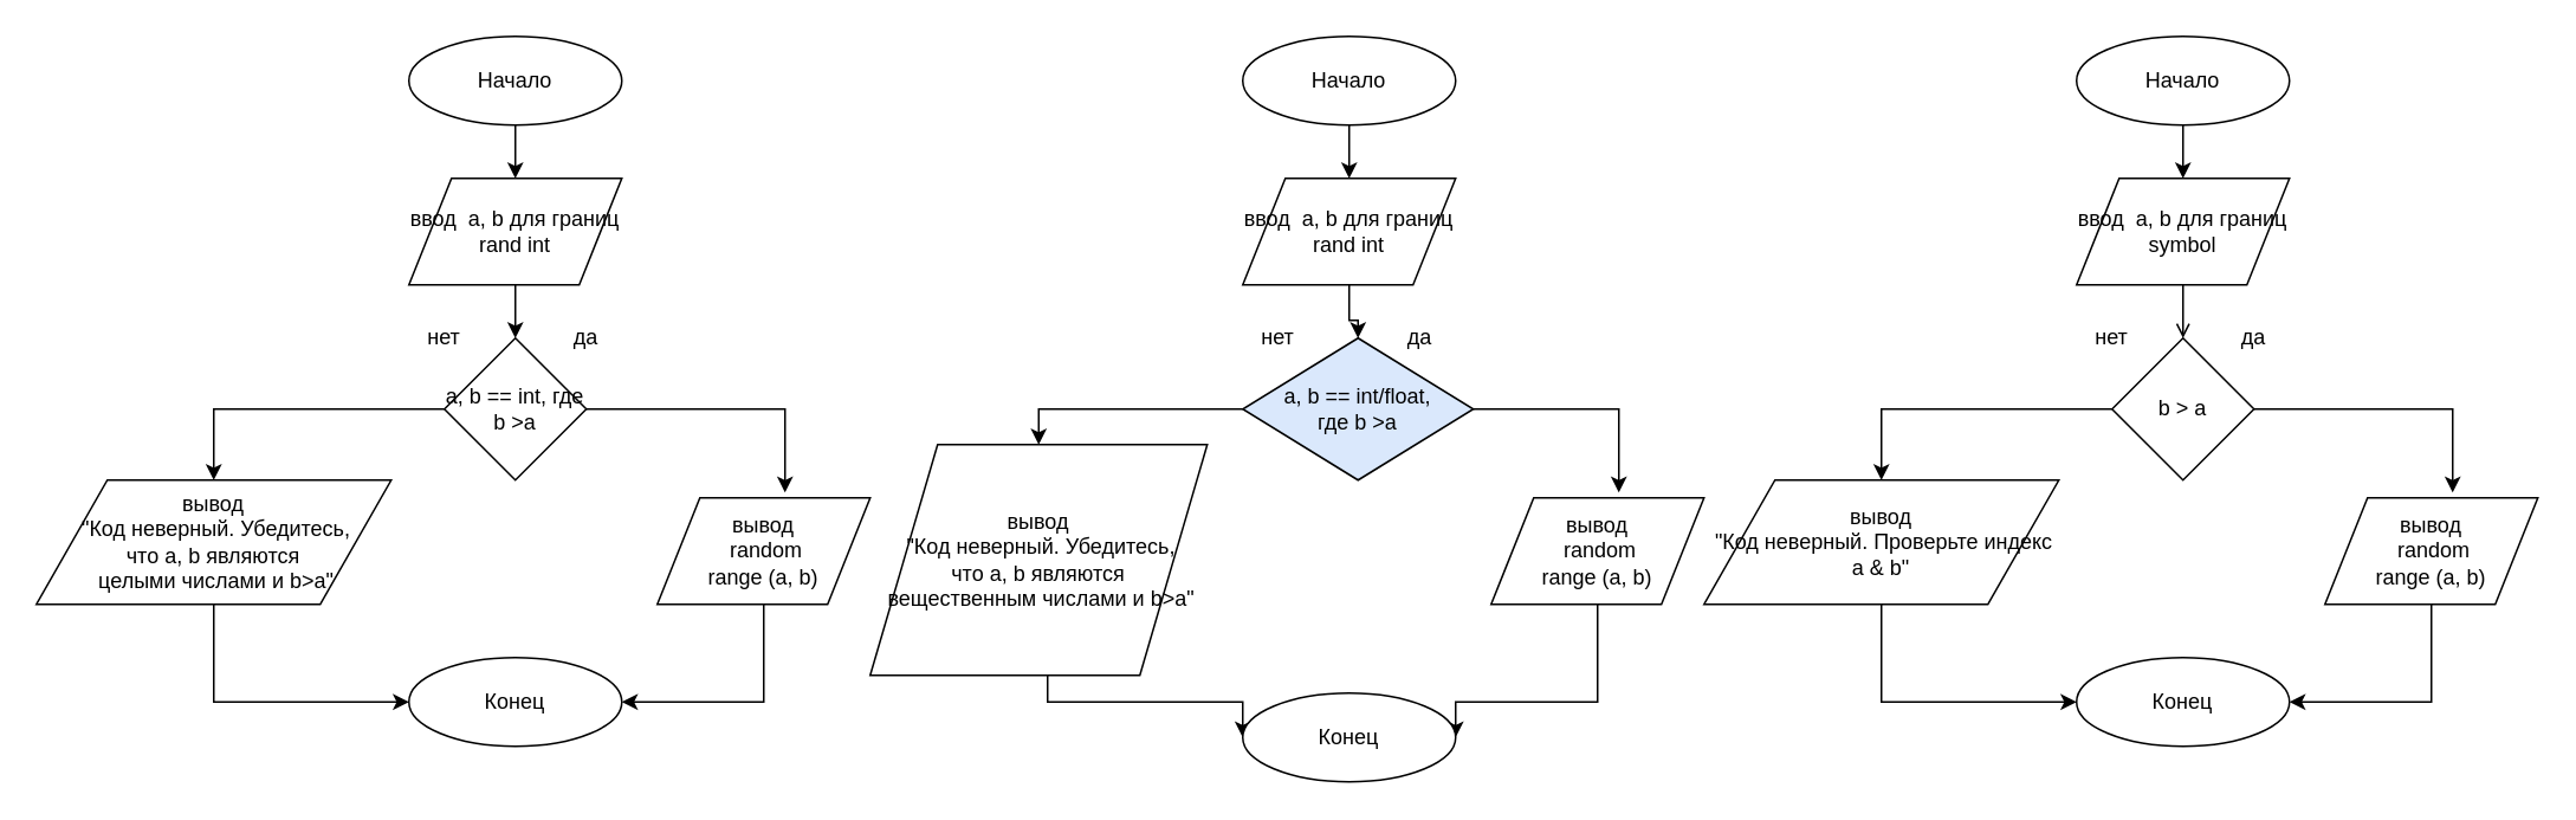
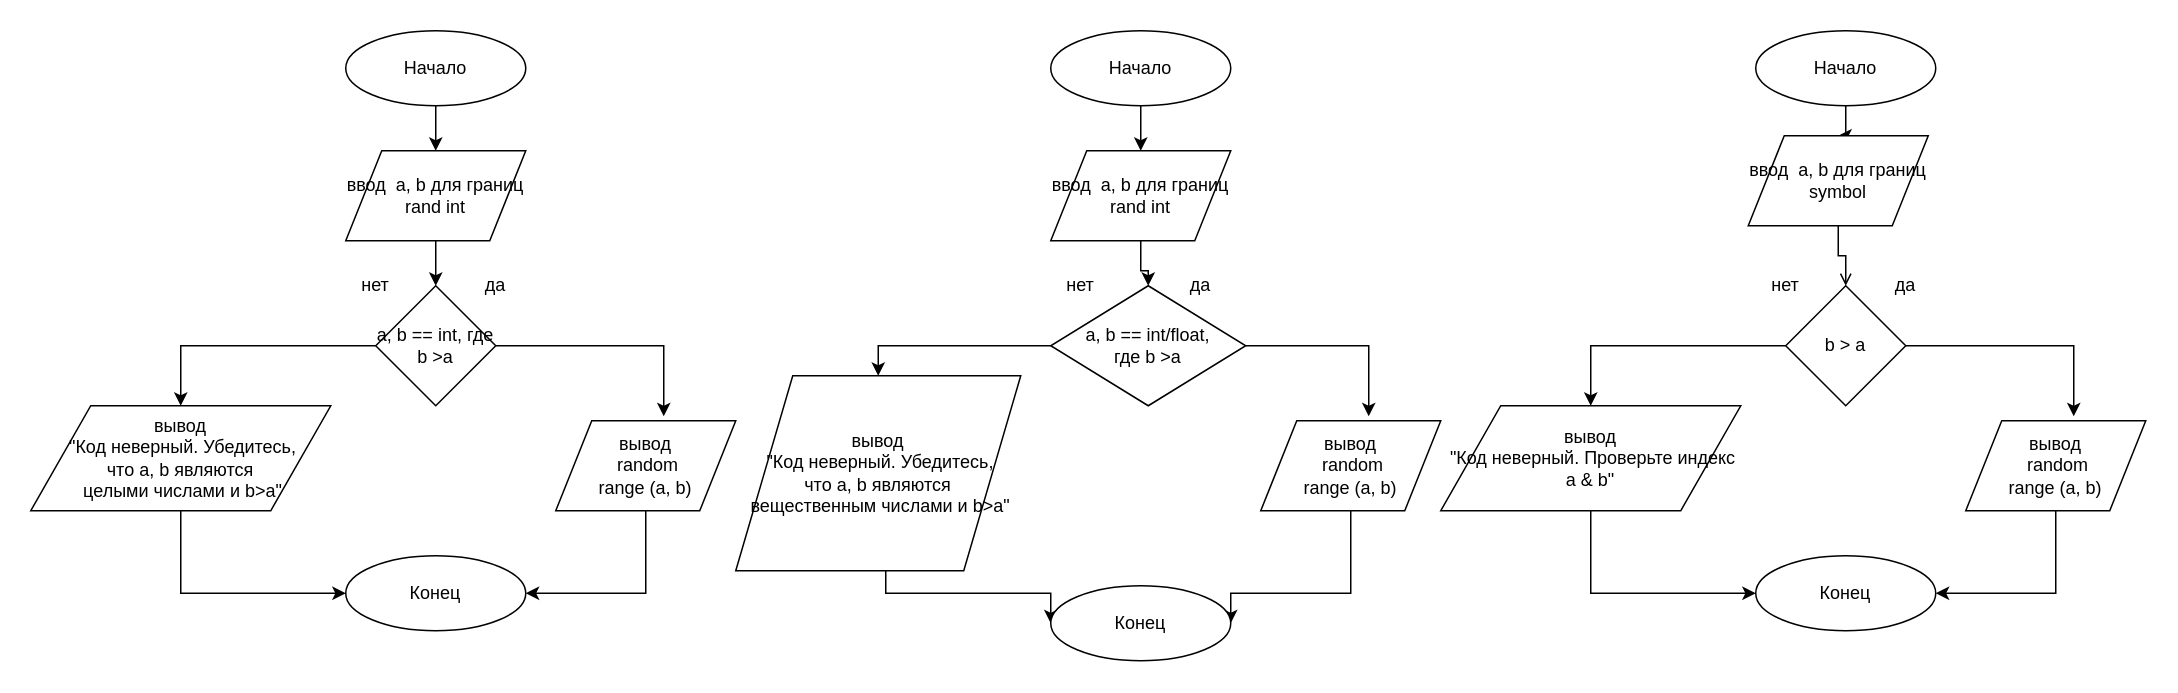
- <mxCell id="37" value="ввод &amp;nbsp;a, b для границ symbol" style="shape=parallelogram;perimeter=parallelogramPerimeter;whiteSpace=wrap;html=1;" vertex="1" parent="1"><mxGeometry x="1170" y="100" width="120" height="60" as="geometry" /></mxCell>
+ <mxCell id="37" value="ввод &amp;nbsp;a, b для границ symbol" style="shape=parallelogram;perimeter=parallelogramPerimeter;whiteSpace=wrap;html=1;" vertex="1" parent="1"><mxGeometry x="1165" y="90" width="120" height="60" as="geometry" /></mxCell>
- <mxCell id="19" value="a, b == int/float,&lt;br&gt;где b &amp;gt;a" style="rhombus;whiteSpace=wrap;html=1;fillColor=#dae8fc;" vertex="1" parent="1"><mxGeometry x="700" y="190" width="130" height="80" as="geometry" /></mxCell>
+ <mxCell id="19" value="a, b == int/float,&lt;br&gt;где b &amp;gt;a" style="rhombus;whiteSpace=wrap;html=1;" vertex="1" parent="1"><mxGeometry x="700" y="190" width="130" height="80" as="geometry" /></mxCell>
